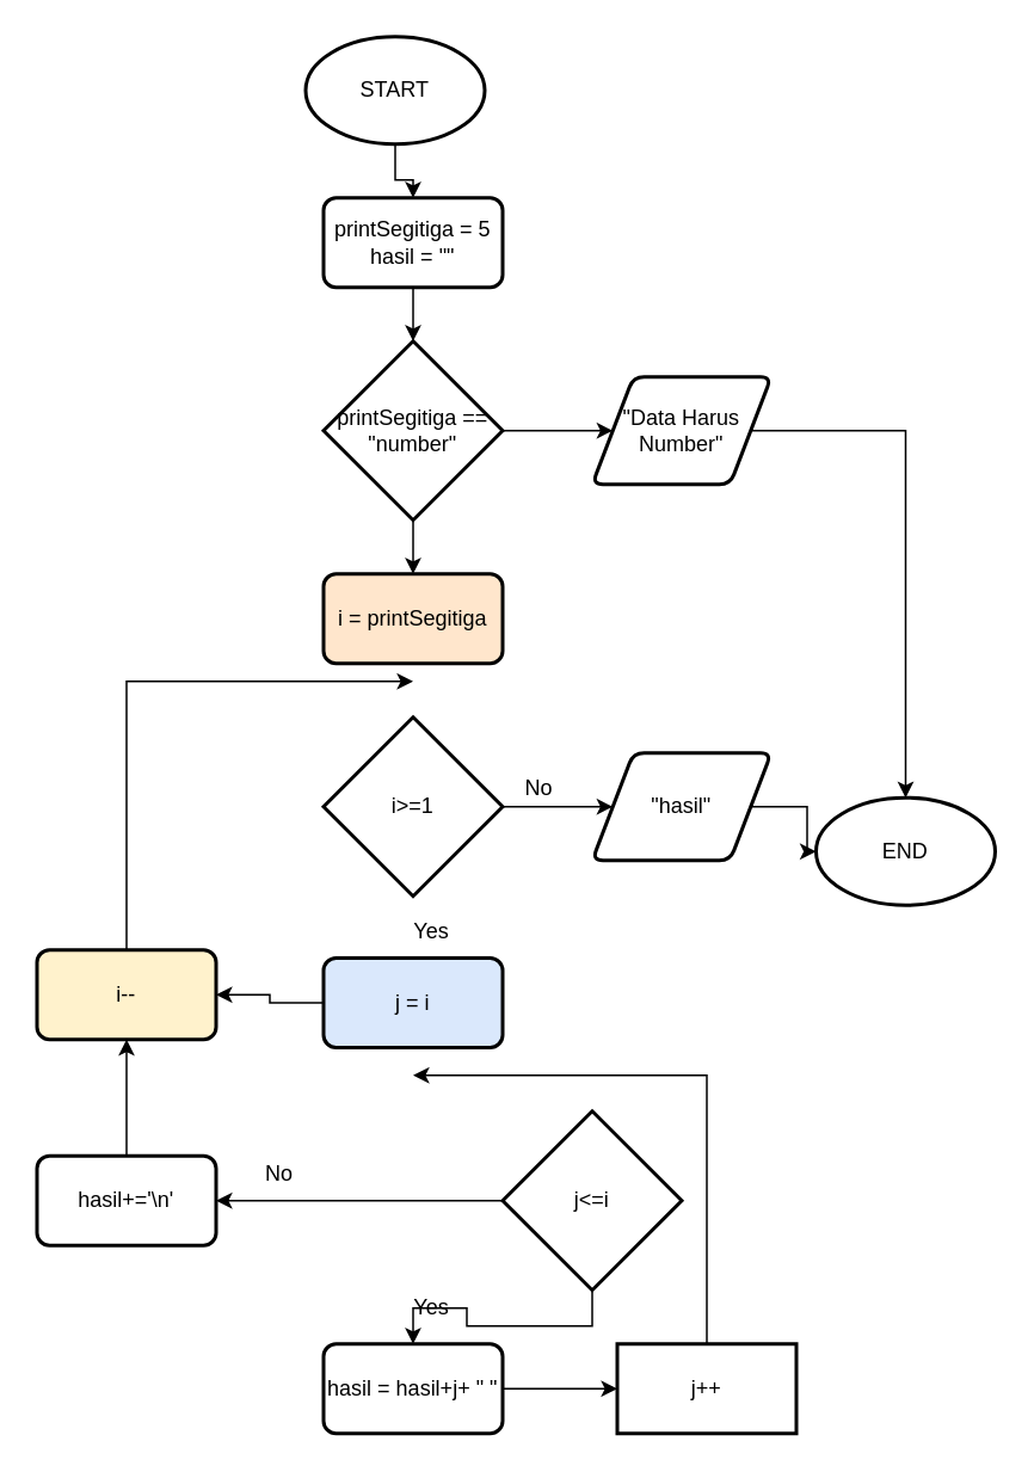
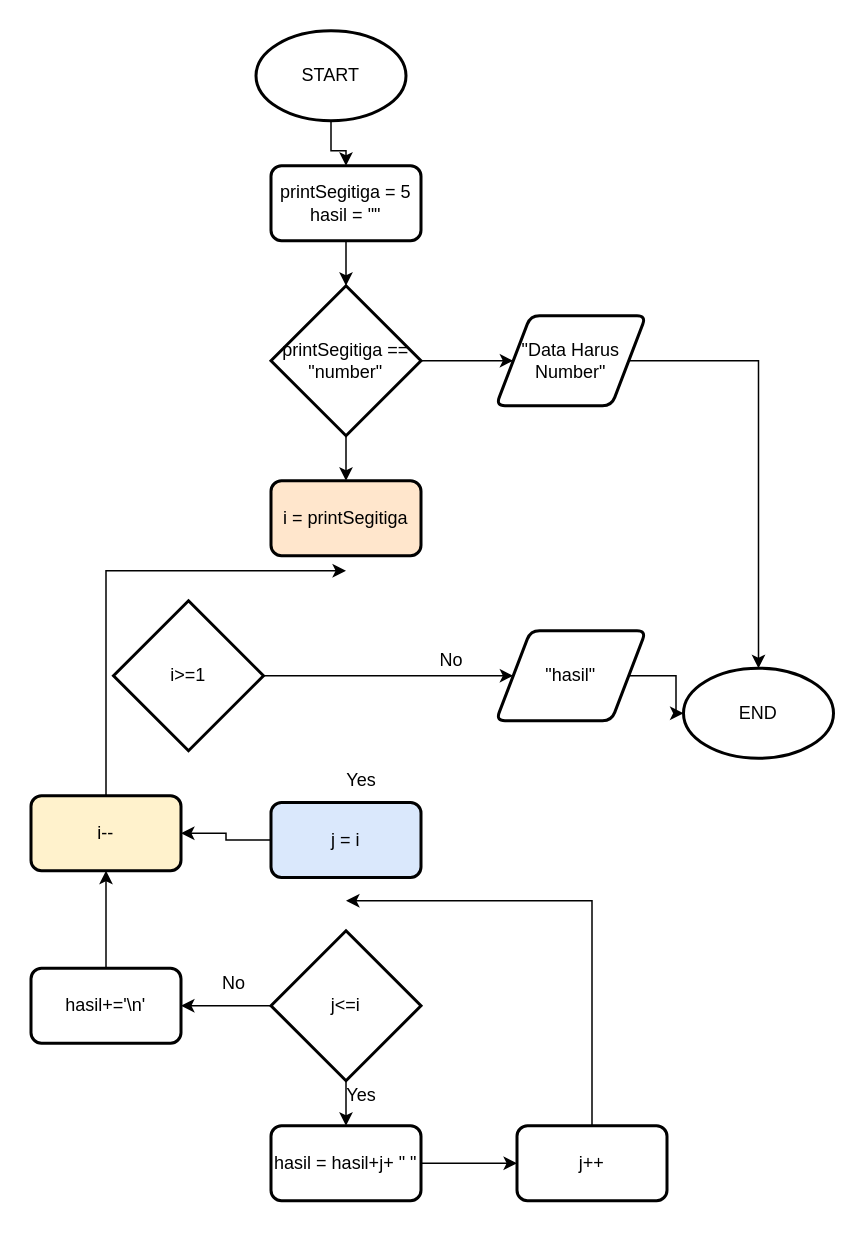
- <mxCell id="13" value="i&amp;gt;=1" style="strokeWidth=2;html=1;shape=mxgraph.flowchart.decision;whiteSpace=wrap;" vertex="1" parent="1"><mxGeometry x="180" y="400" width="100" height="100" as="geometry" /></mxCell>
+ <mxCell id="13" value="i&amp;gt;=1" style="strokeWidth=2;html=1;shape=mxgraph.flowchart.decision;whiteSpace=wrap;" vertex="1" parent="1"><mxGeometry x="75" y="400" width="100" height="100" as="geometry" /></mxCell>
- <mxCell id="18" value="j&amp;lt;=i" style="strokeWidth=2;html=1;shape=mxgraph.flowchart.decision;whiteSpace=wrap;" vertex="1" parent="1"><mxGeometry x="280" y="620" width="100" height="100" as="geometry" /></mxCell>
+ <mxCell id="18" value="j&amp;lt;=i" style="strokeWidth=2;html=1;shape=mxgraph.flowchart.decision;whiteSpace=wrap;" vertex="1" parent="1"><mxGeometry x="180" y="620" width="100" height="100" as="geometry" /></mxCell>
- <mxCell id="22" value="j++" style="whiteSpace=wrap;html=1;absoluteArcSize=1;arcSize=14;strokeWidth=2;rounded=0;" vertex="1" parent="1"><mxGeometry x="344" y="750" width="100" height="50" as="geometry" /></mxCell>
+ <mxCell id="22" value="j++" style="rounded=1;whiteSpace=wrap;html=1;absoluteArcSize=1;arcSize=14;strokeWidth=2;" vertex="1" parent="1"><mxGeometry x="344" y="750" width="100" height="50" as="geometry" /></mxCell>
